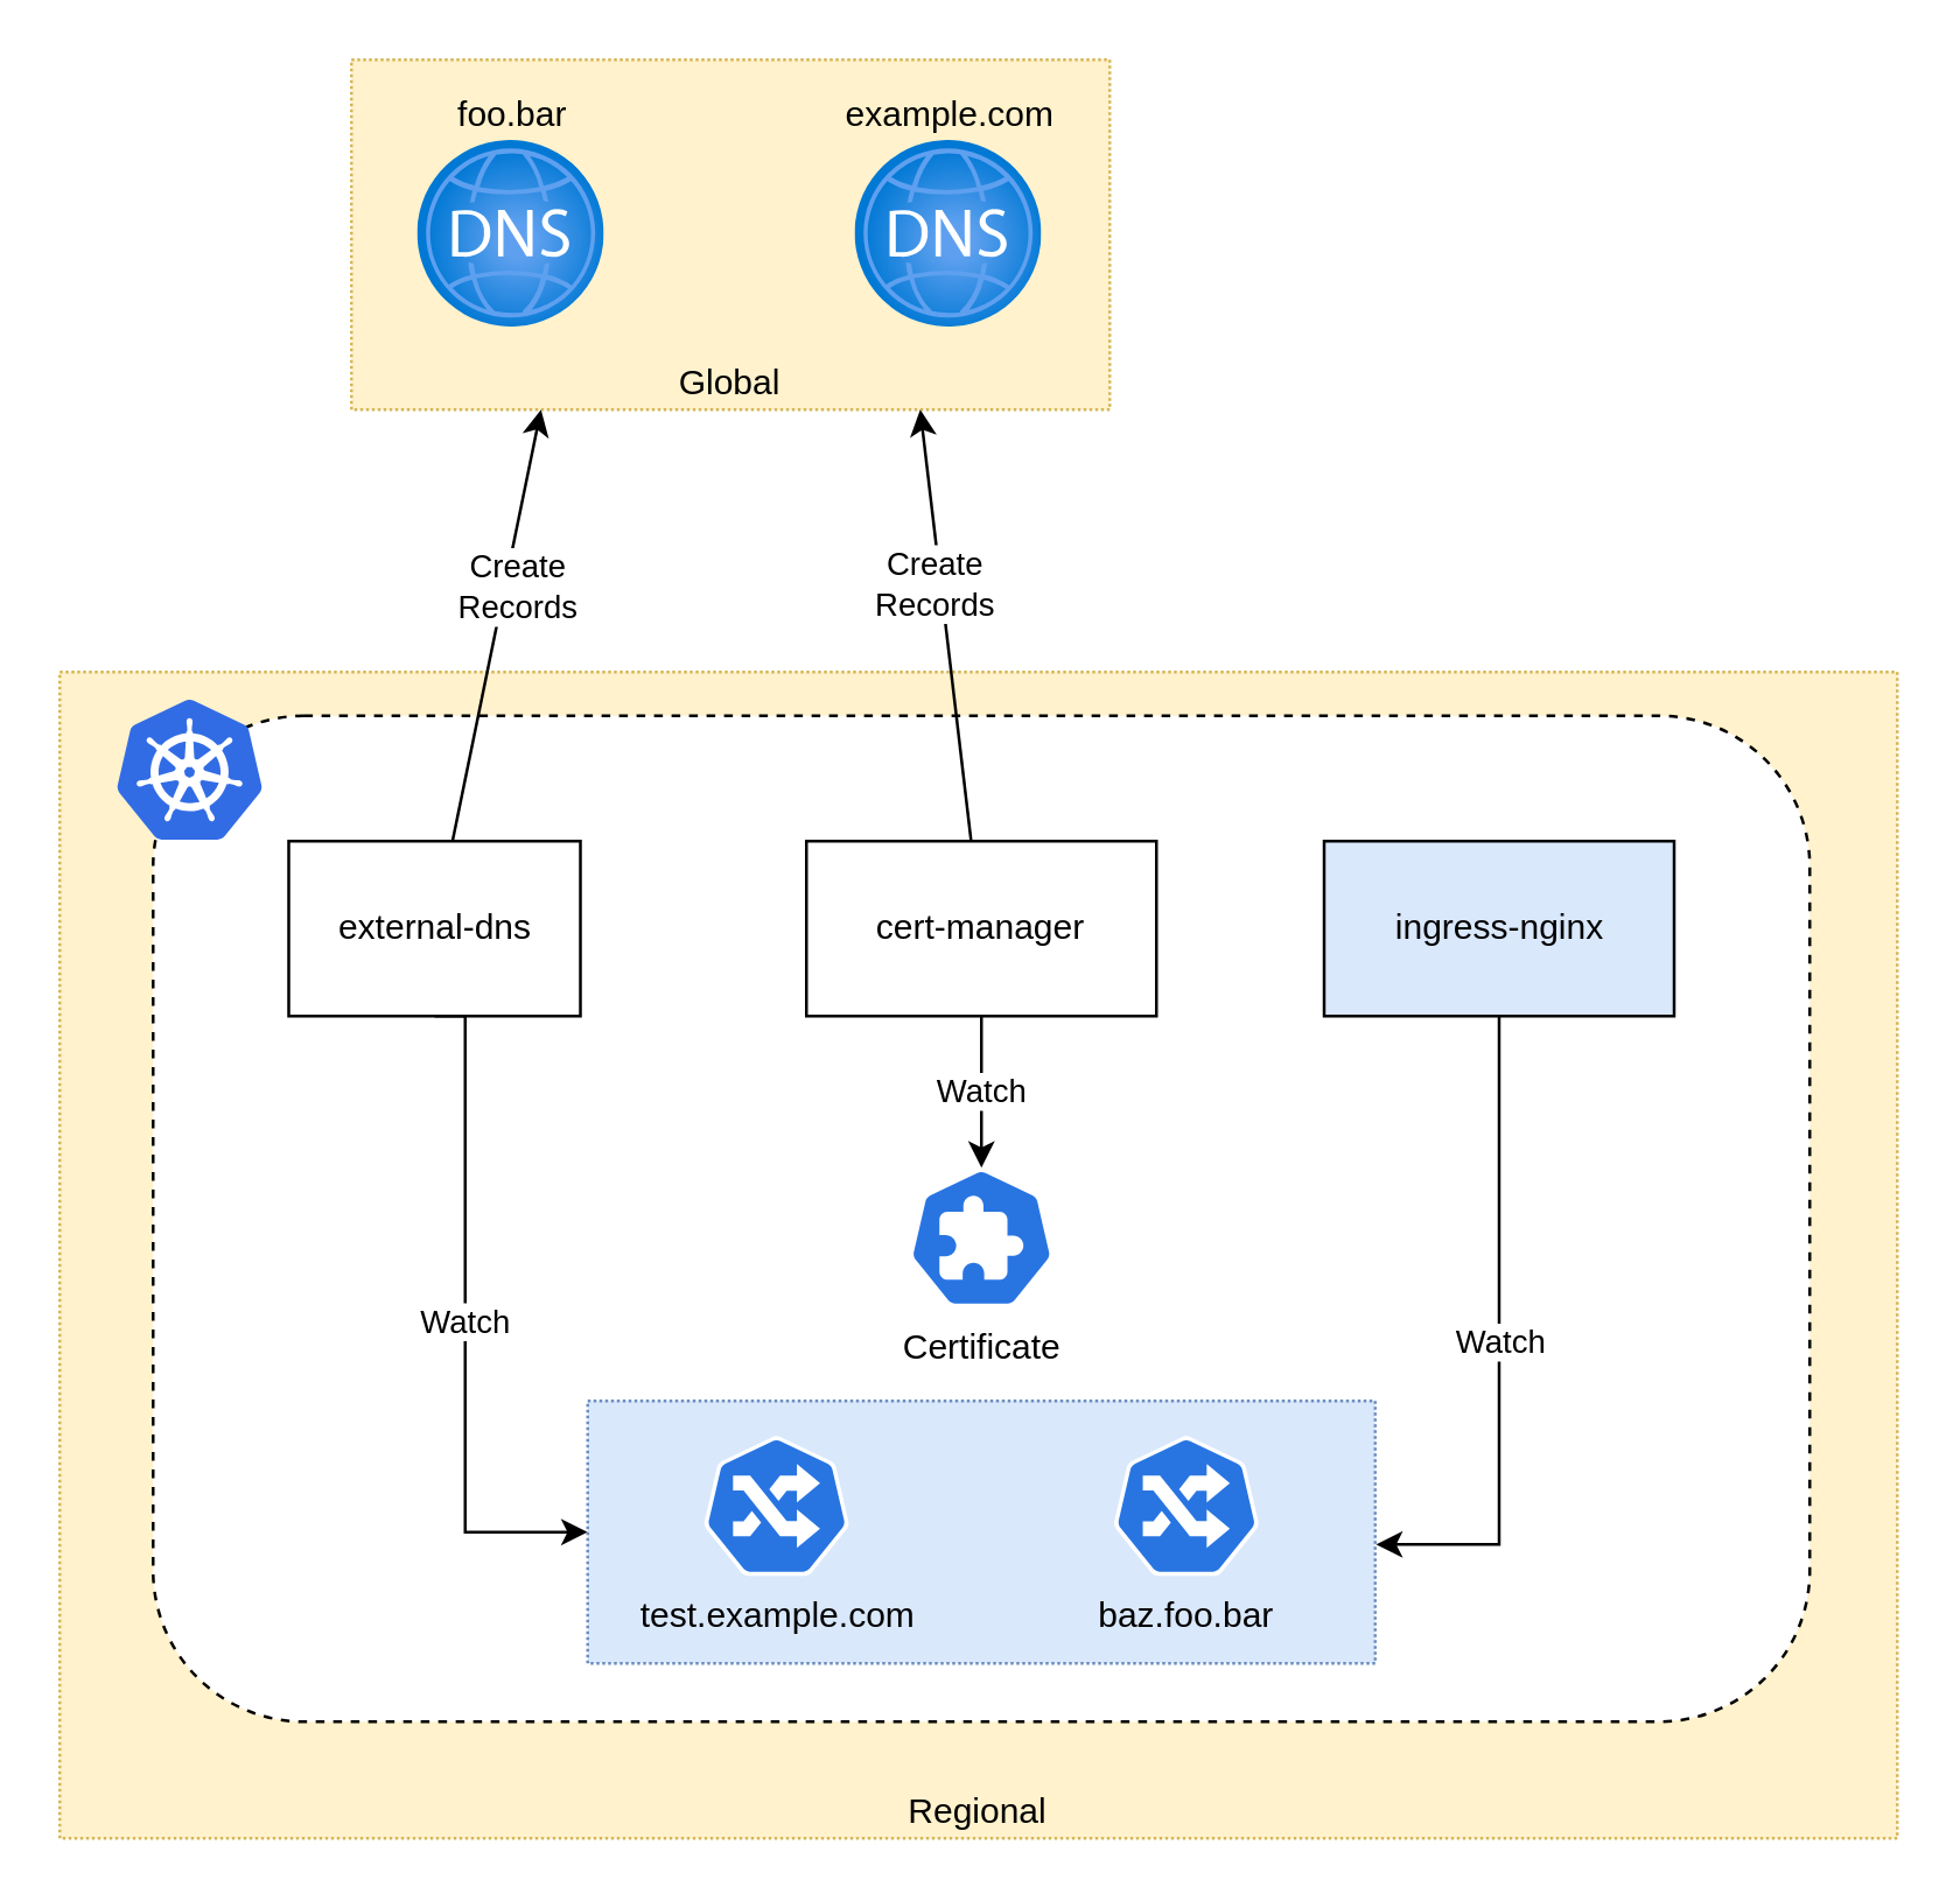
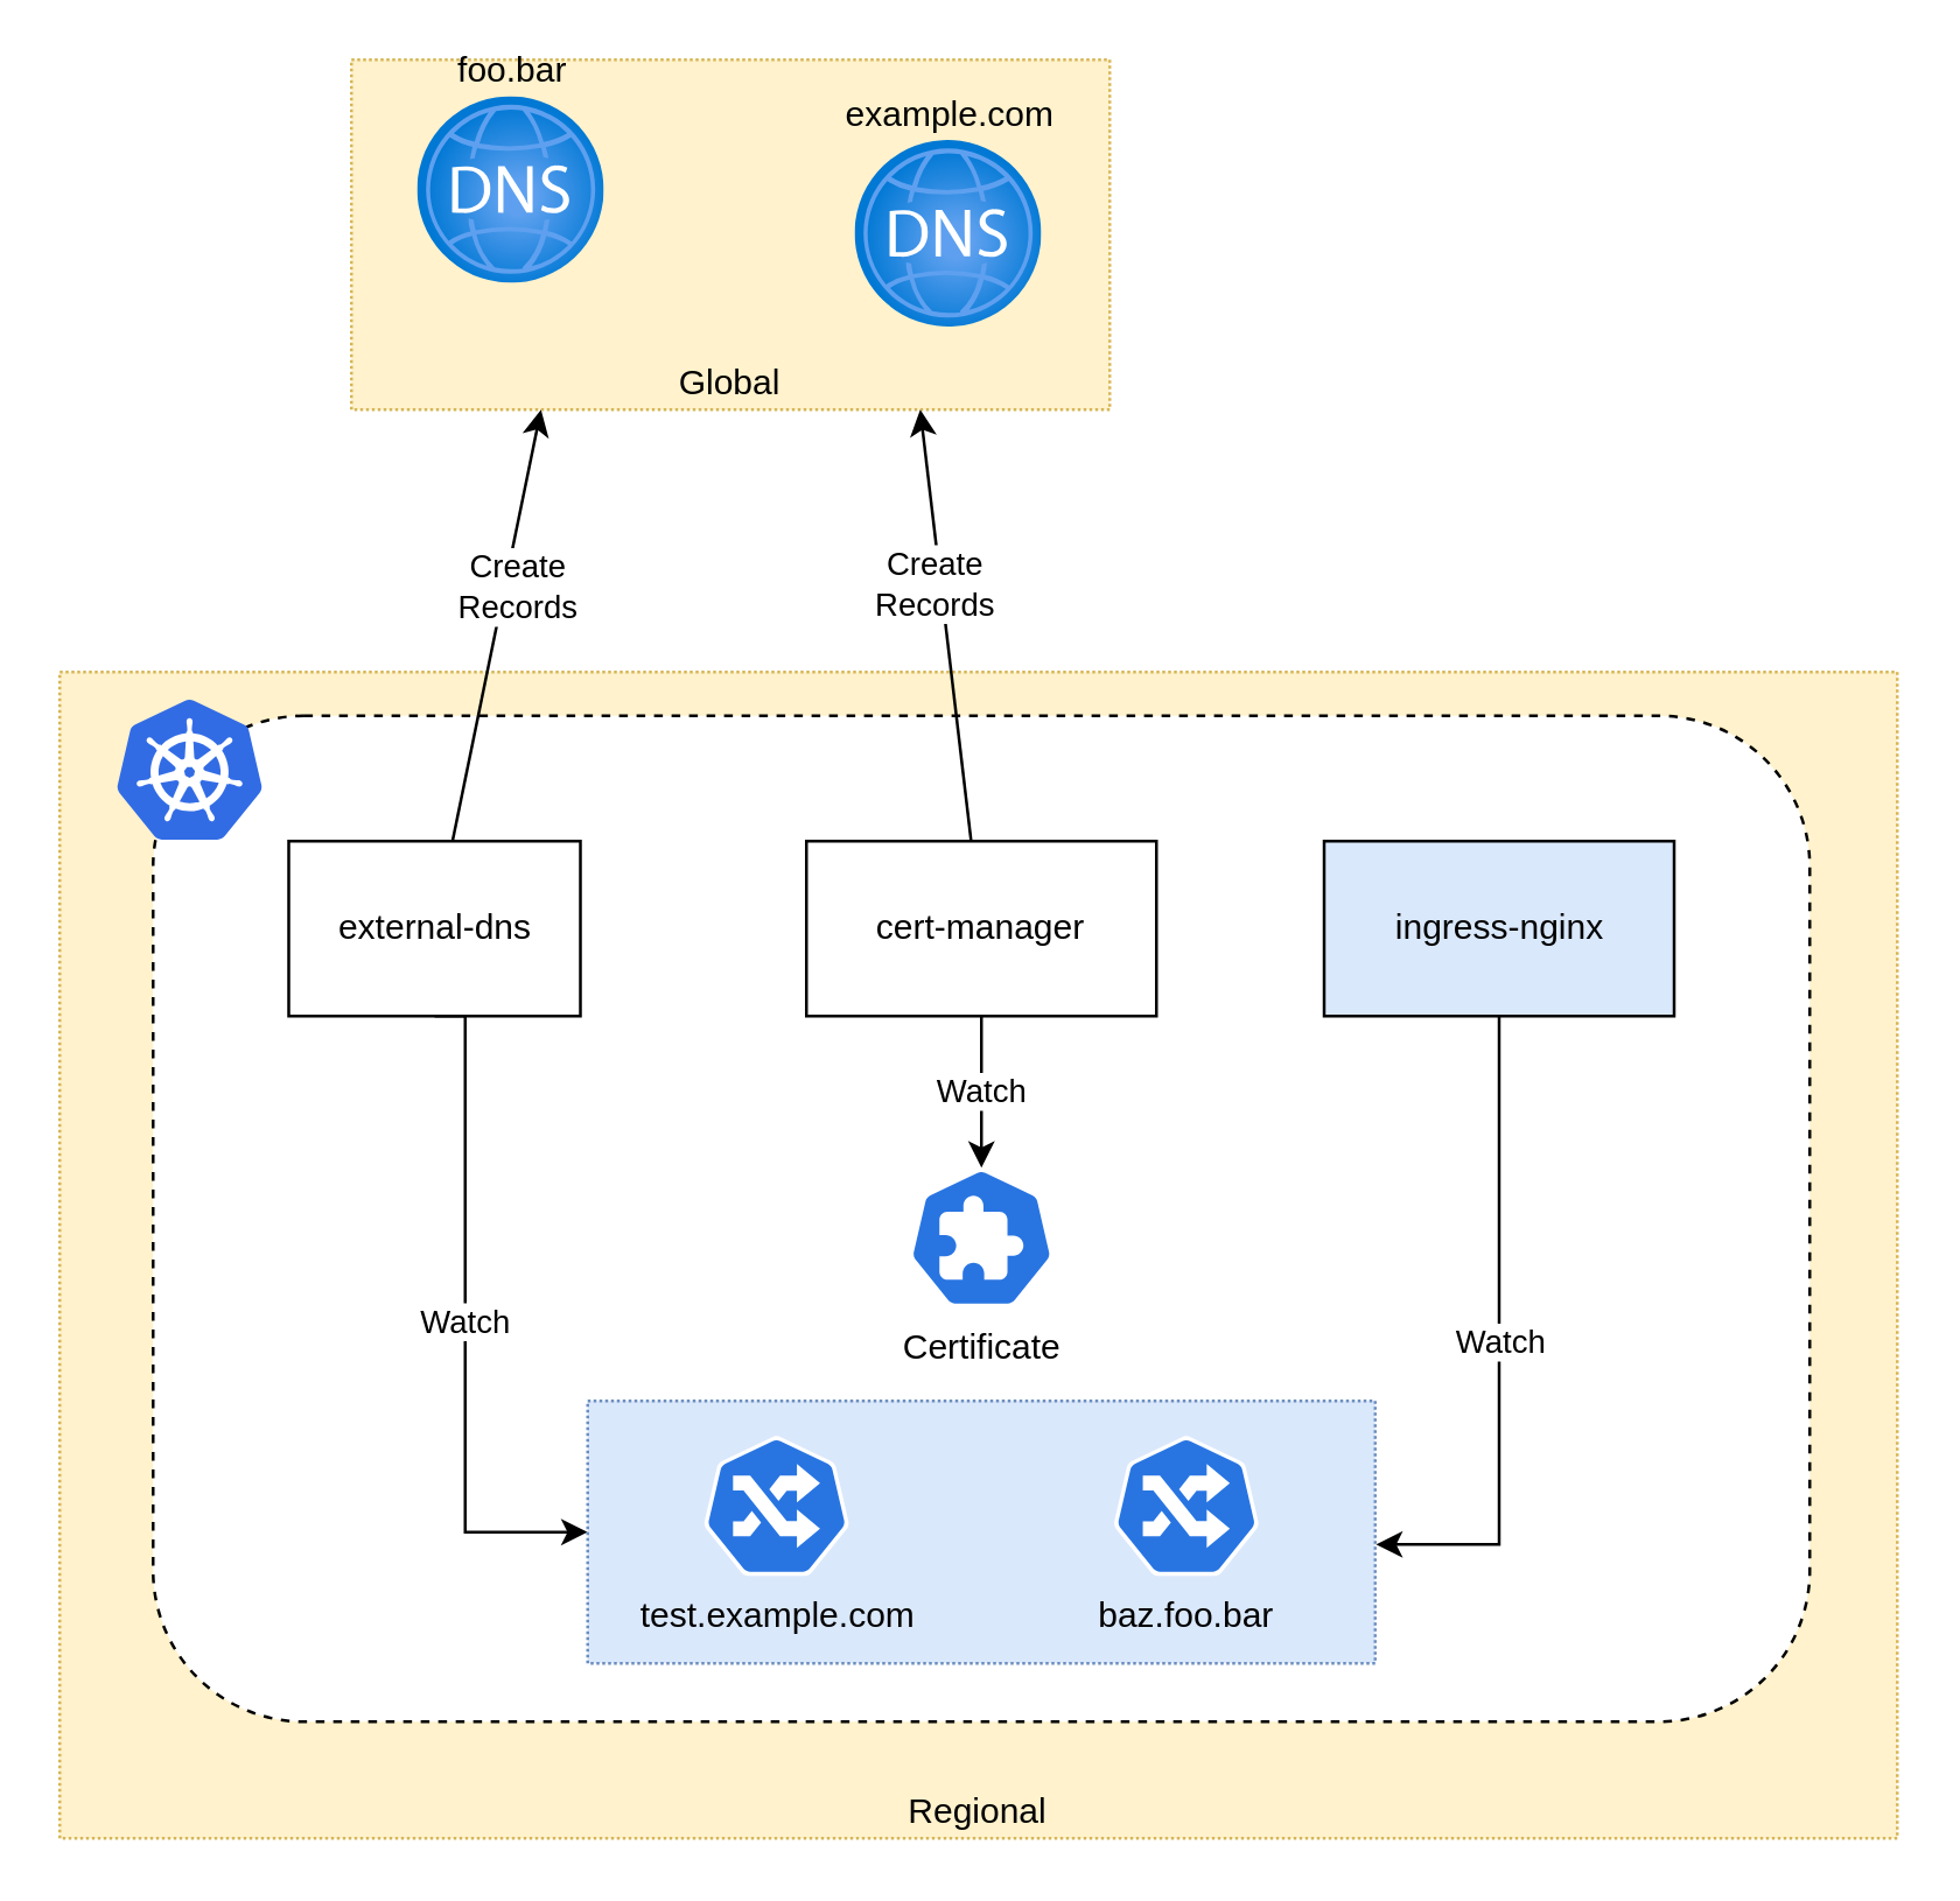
- <mxCell id="4" value="foo.bar" style="aspect=fixed;html=1;points=[];align=center;image;fontSize=12;image=img/lib/azure2/networking/DNS_Zones.svg;labelPosition=center;verticalLabelPosition=top;verticalAlign=bottom;labelBackgroundColor=none;" parent="2" vertex="1"><mxGeometry x="23" y="28" width="64" height="64" as="geometry" /></mxCell>
+ <mxCell id="4" value="foo.bar" style="aspect=fixed;html=1;points=[];align=center;image;fontSize=12;image=img/lib/azure2/networking/DNS_Zones.svg;labelPosition=center;verticalLabelPosition=top;verticalAlign=bottom;labelBackgroundColor=none;" parent="2" vertex="1"><mxGeometry x="23" y="13" width="64" height="64" as="geometry" /></mxCell>
